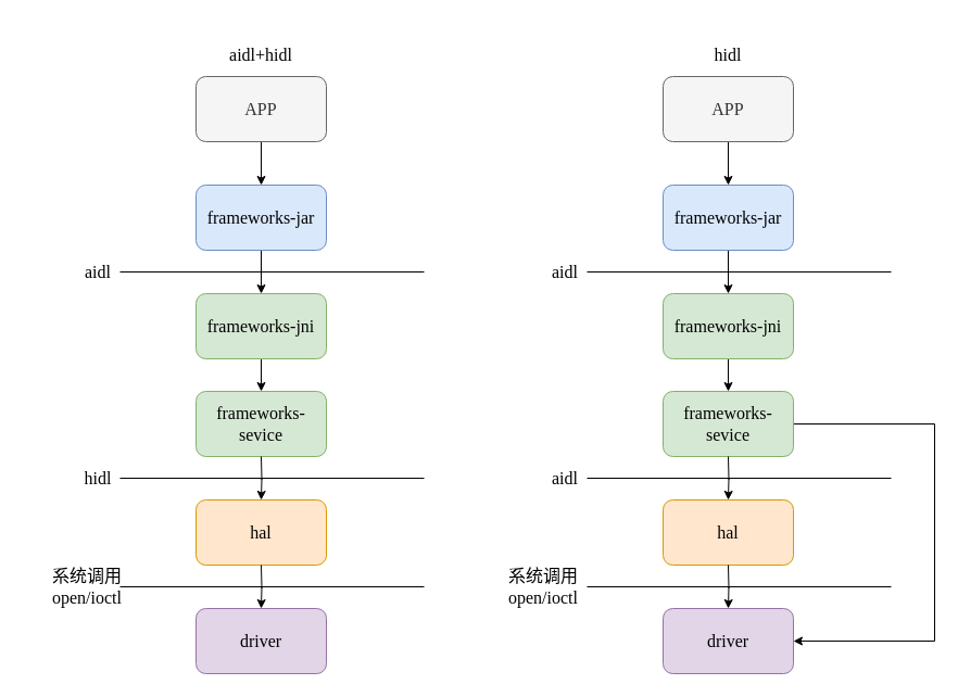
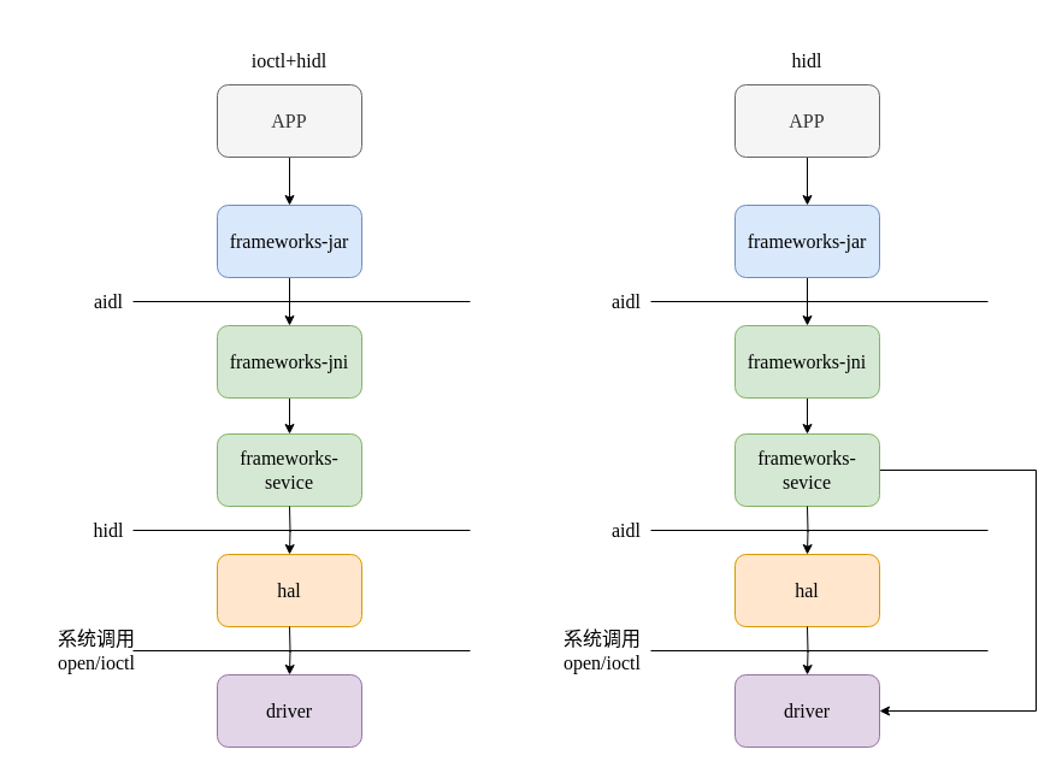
- <mxCell id="2" value="&lt;font style=&quot;font-size: 16px;&quot; face=&quot;Comic Sans MS&quot;&gt;aidl+hidl&lt;/font&gt;" style="rounded=1;whiteSpace=wrap;html=1;fontColor=default;fillColor=none;strokeColor=none;" parent="1" vertex="1"><mxGeometry x="180" y="20" width="120" height="60" as="geometry" /></mxCell>
+ <mxCell id="2" value="&lt;font style=&quot;font-size: 16px;&quot; face=&quot;Comic Sans MS&quot;&gt;ioctl+hidl&lt;/font&gt;" style="rounded=1;whiteSpace=wrap;html=1;fontColor=default;fillColor=none;strokeColor=none;" parent="1" vertex="1"><mxGeometry x="180" y="20" width="120" height="60" as="geometry" /></mxCell>
